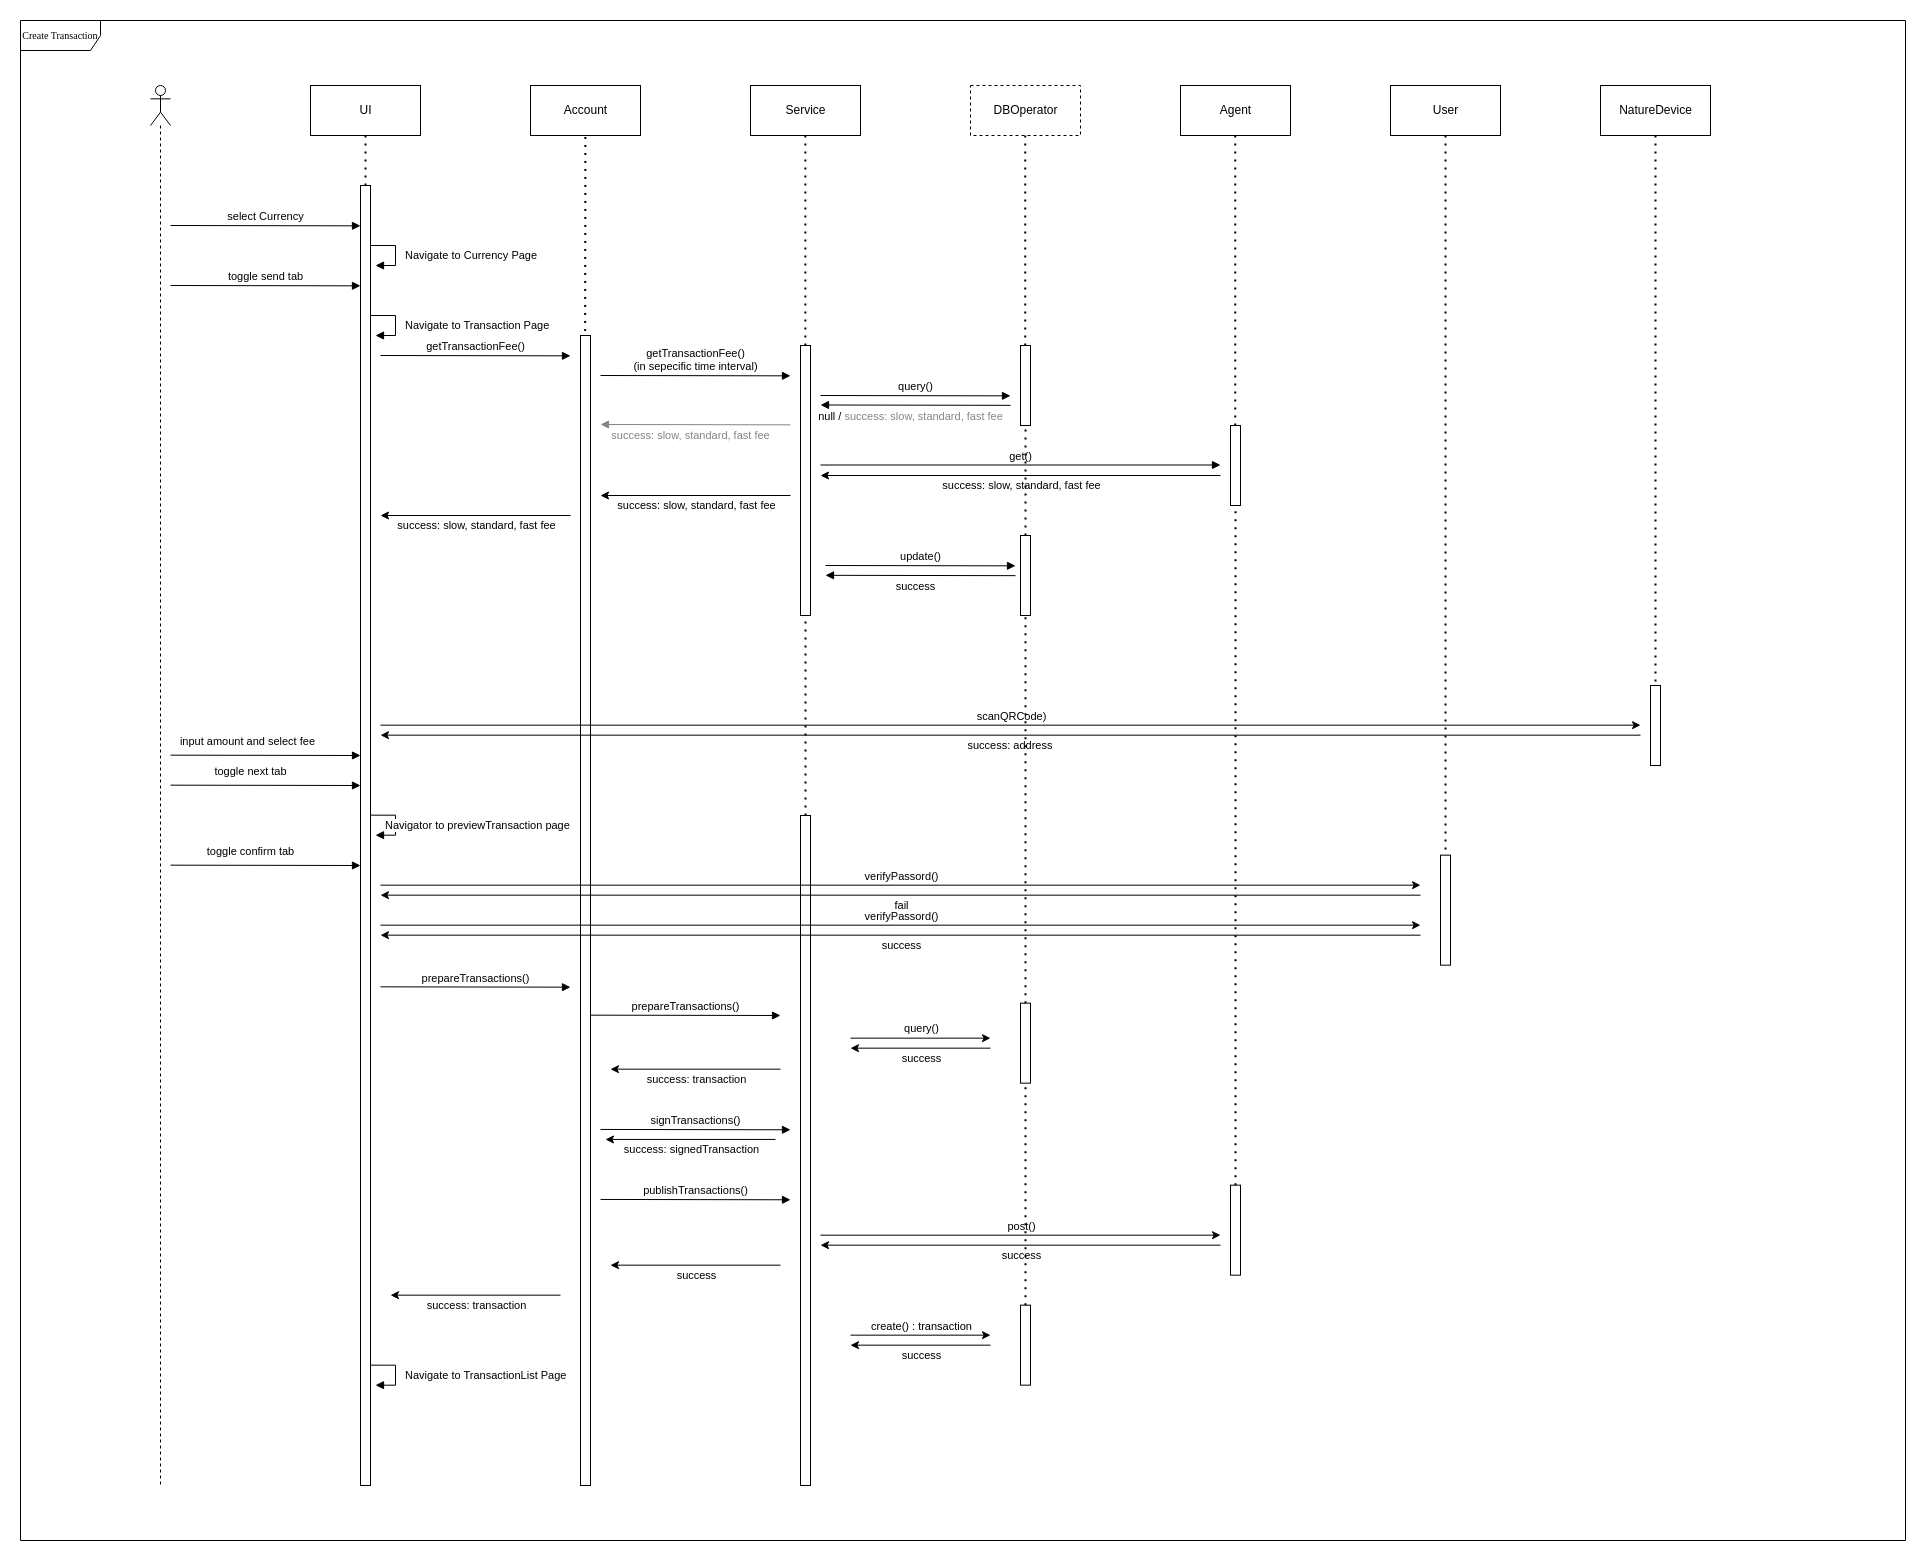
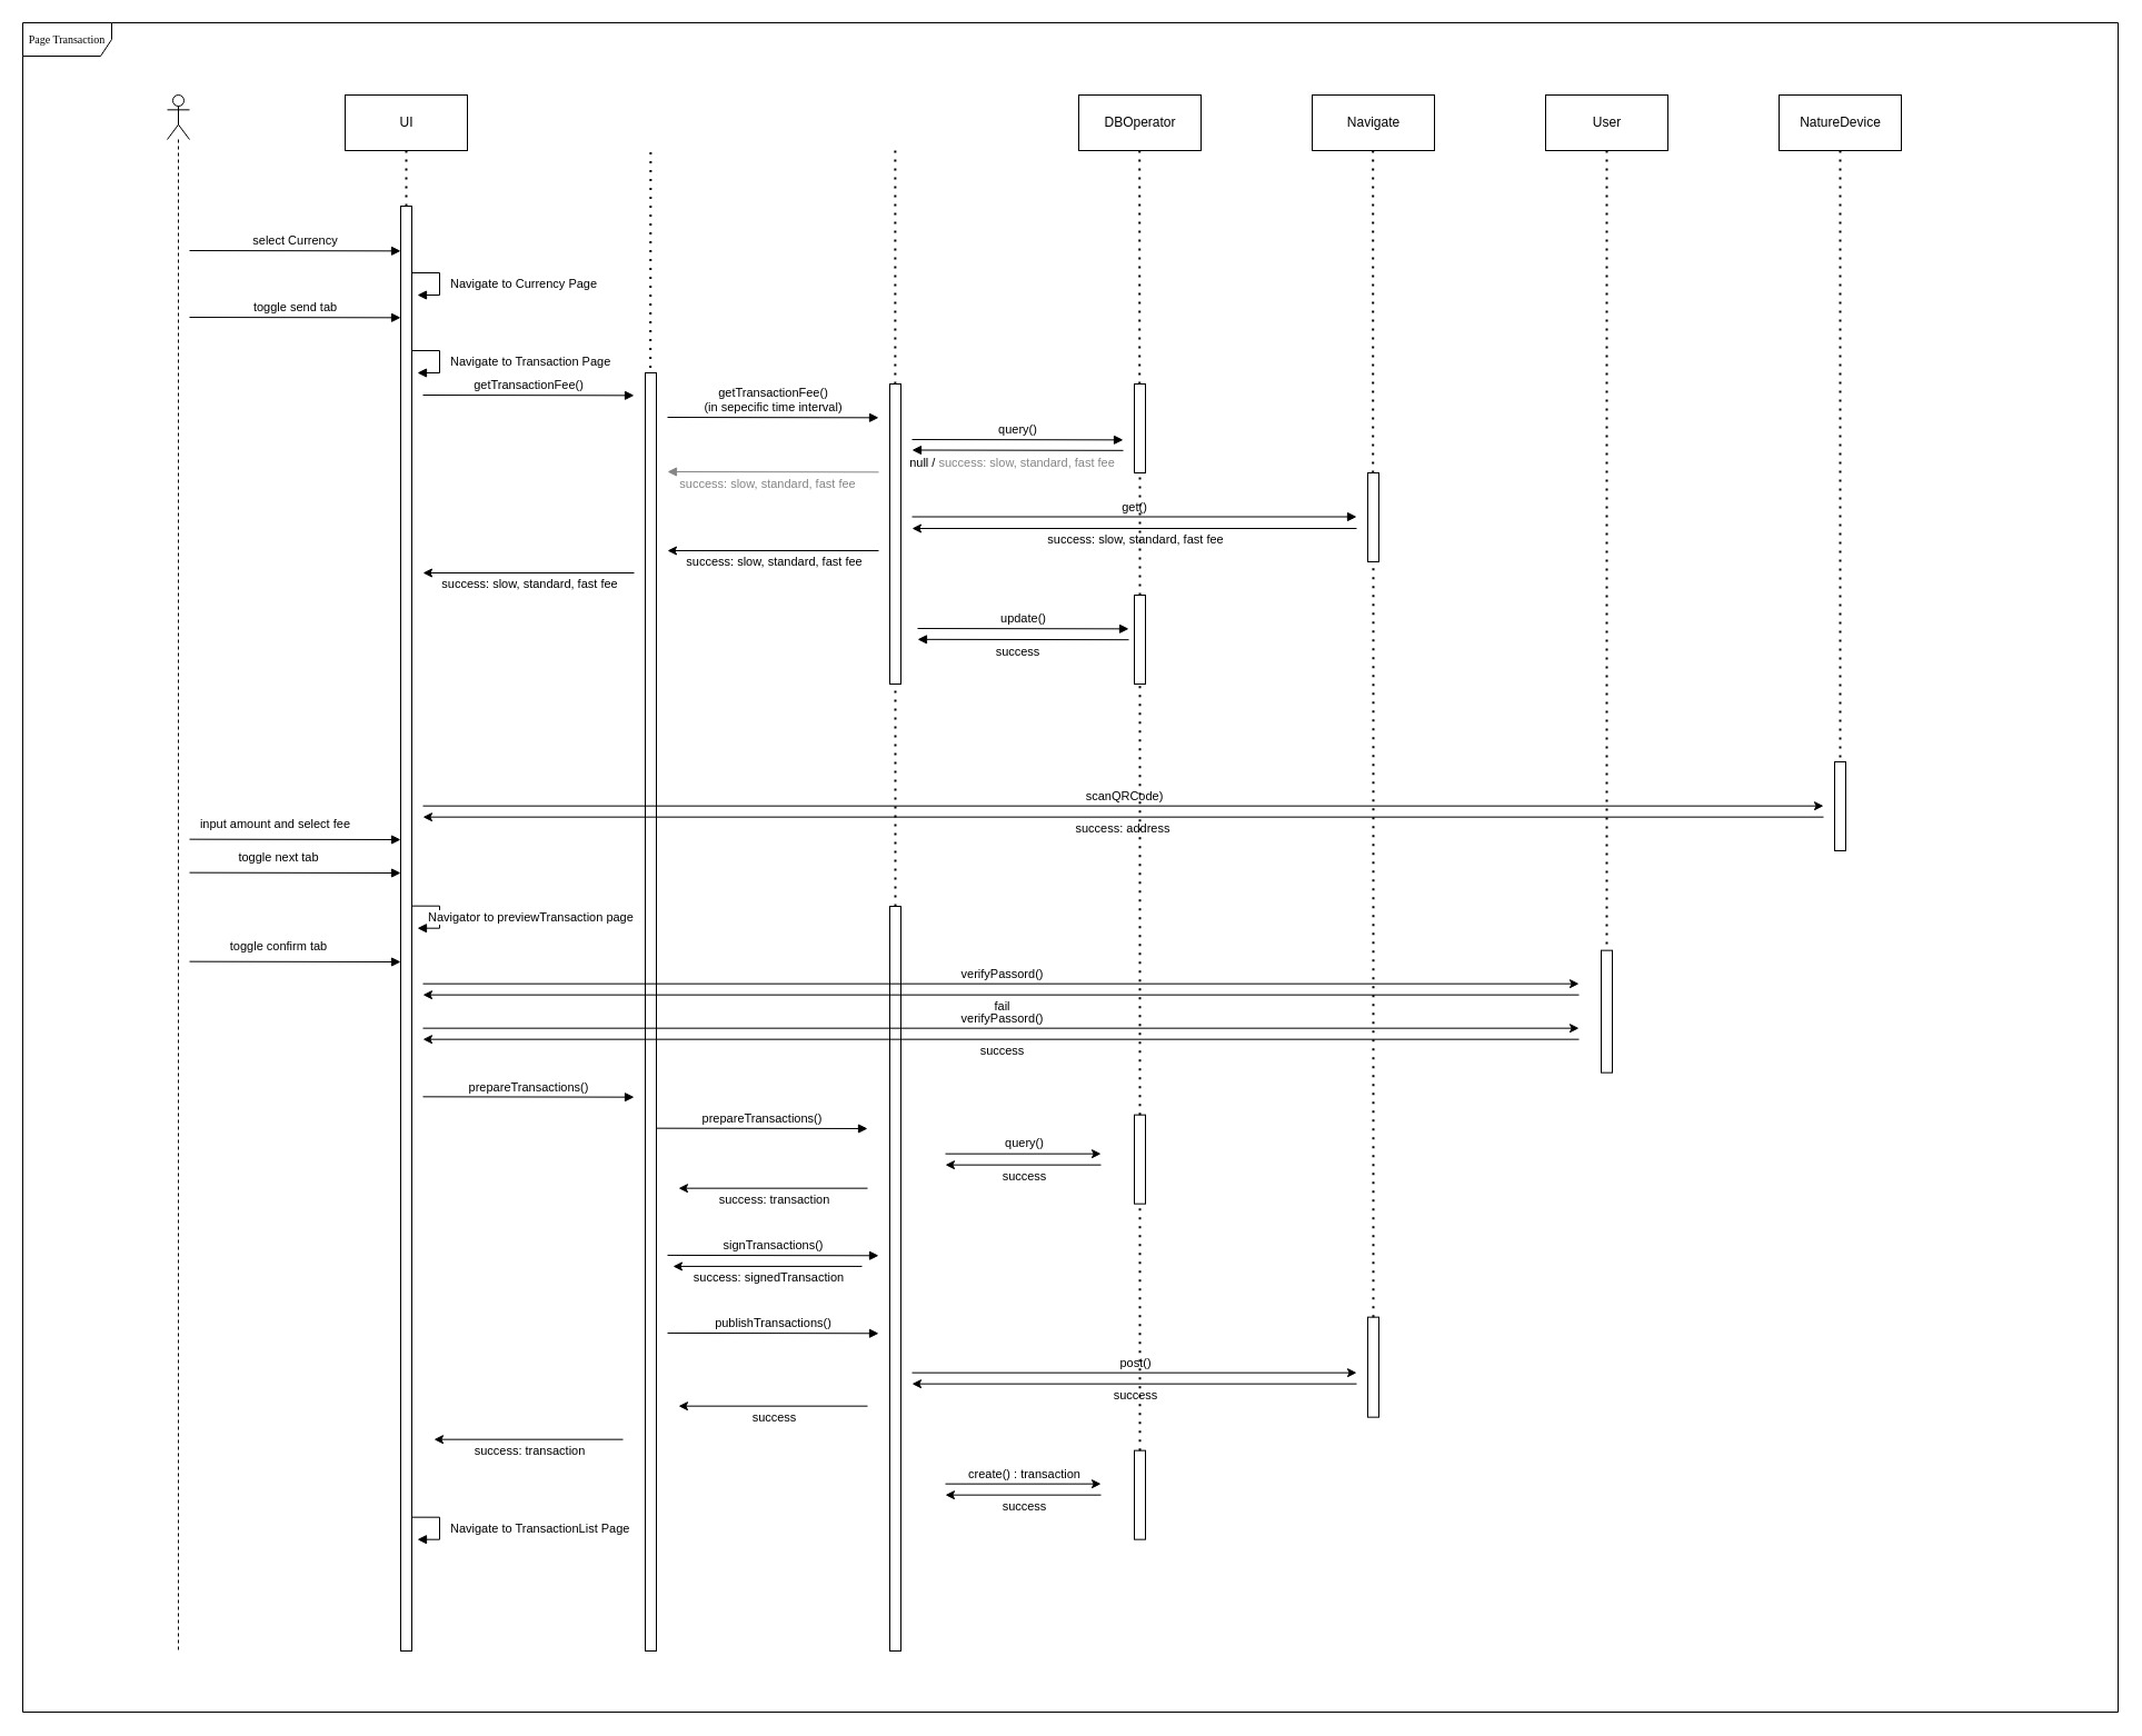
- <mxCell id="3" value="Create Transaction" style="shape=umlFrame;whiteSpace=wrap;html=1;rounded=0;shadow=0;comic=0;labelBackgroundColor=none;strokeWidth=1;fontFamily=Verdana;fontSize=10;align=center;width=80;height=30;" vertex="1" parent="2"><mxGeometry width="1885" height="1520" as="geometry" /></mxCell>
+ <mxCell id="3" value="Page Transaction" style="shape=umlFrame;whiteSpace=wrap;html=1;rounded=0;shadow=0;comic=0;labelBackgroundColor=none;strokeWidth=1;fontFamily=Verdana;fontSize=10;align=center;width=80;height=30;" vertex="1" parent="2"><mxGeometry width="1885" height="1520" as="geometry" /></mxCell>
- <mxCell id="5" value="Account" style="html=1;" vertex="1" parent="2"><mxGeometry x="510" y="65" width="110" height="50" as="geometry" /></mxCell>
- <mxCell id="14" value="Service" style="html=1;" vertex="1" parent="13"><mxGeometry width="110" height="50" as="geometry" /></mxCell>
- <mxCell id="6" value="DBOperator" style="html=1;dashed=1;" vertex="1" parent="2"><mxGeometry x="950" y="65" width="110" height="50" as="geometry" /></mxCell>
+ <mxCell id="6" value="DBOperator" style="html=1;" vertex="1" parent="2"><mxGeometry x="950" y="65" width="110" height="50" as="geometry" /></mxCell>
- <mxCell id="23" value="Agent" style="html=1;" vertex="1" parent="2"><mxGeometry x="1160" y="65" width="110" height="50" as="geometry" /></mxCell>
+ <mxCell id="23" value="Navigate" style="html=1;" vertex="1" parent="2"><mxGeometry x="1160" y="65" width="110" height="50" as="geometry" /></mxCell>
